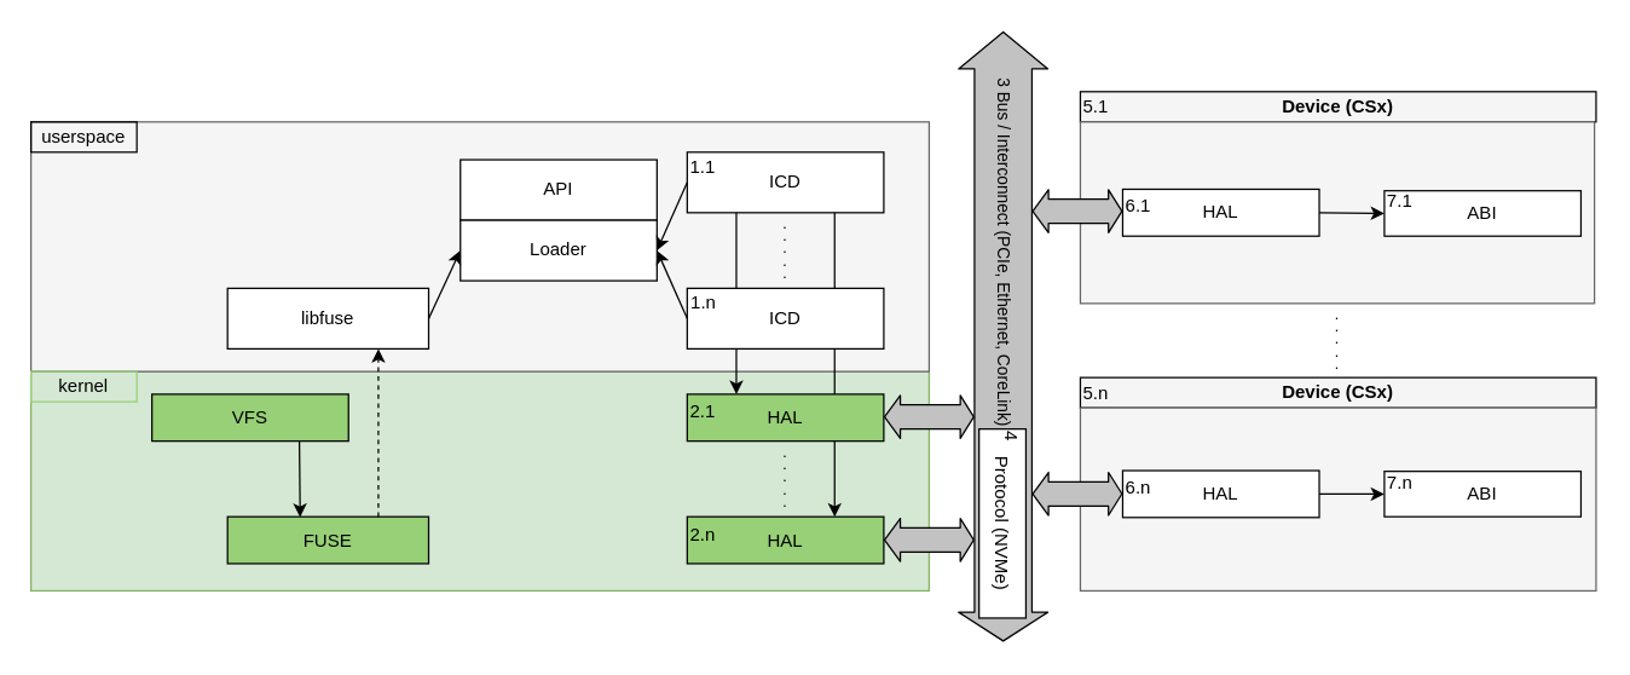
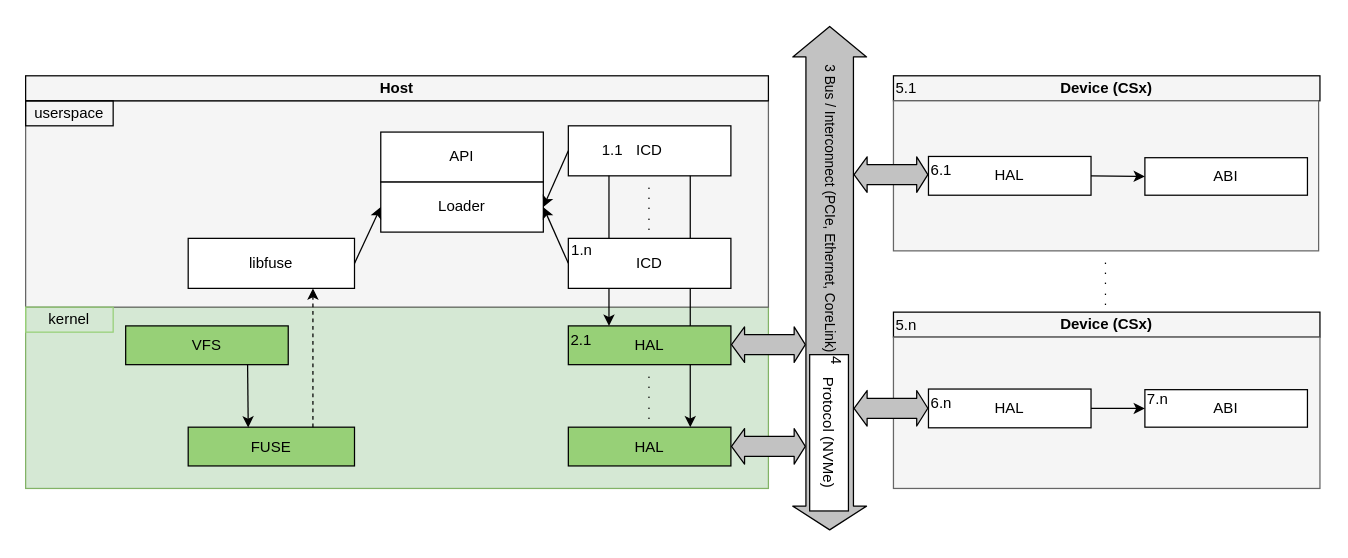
+ <mxCell id="26" value="Host" style="text;html=1;align=center;verticalAlign=middle;whiteSpace=wrap;rounded=0;strokeColor=#000000;fillColor=#F5F5F5;fontStyle=1" parent="1" vertex="1"><mxGeometry x="20" y="60" width="594" height="20" as="geometry" /></mxCell>
- <mxCell id="10" value="&lt;div&gt;1.1&lt;/div&gt;" style="rounded=0;whiteSpace=wrap;html=1;labelBackgroundColor=none;strokeColor=none;fillColor=none;" parent="8" vertex="1"><mxGeometry width="20.8" height="20" as="geometry" /></mxCell>
+ <mxCell id="10" value="&lt;div&gt;1.1&lt;/div&gt;" style="rounded=0;whiteSpace=wrap;html=1;labelBackgroundColor=none;strokeColor=none;fillColor=none;" parent="8" vertex="1"><mxGeometry x="25" y="10" width="20.8" height="20" as="geometry" /></mxCell>
- <mxCell id="45" value="&lt;div&gt;7.1&lt;/div&gt;" style="rounded=0;whiteSpace=wrap;html=1;labelBackgroundColor=none;strokeColor=none;fillColor=none;" parent="43" vertex="1"><mxGeometry width="20.8" height="15" as="geometry" /></mxCell>
- <mxCell id="17" value="&lt;div&gt;2.n&lt;/div&gt;" style="rounded=0;whiteSpace=wrap;html=1;labelBackgroundColor=none;strokeColor=none;fillColor=none;" parent="15" vertex="1"><mxGeometry y="1.5" width="20.8" height="20" as="geometry" /></mxCell>
